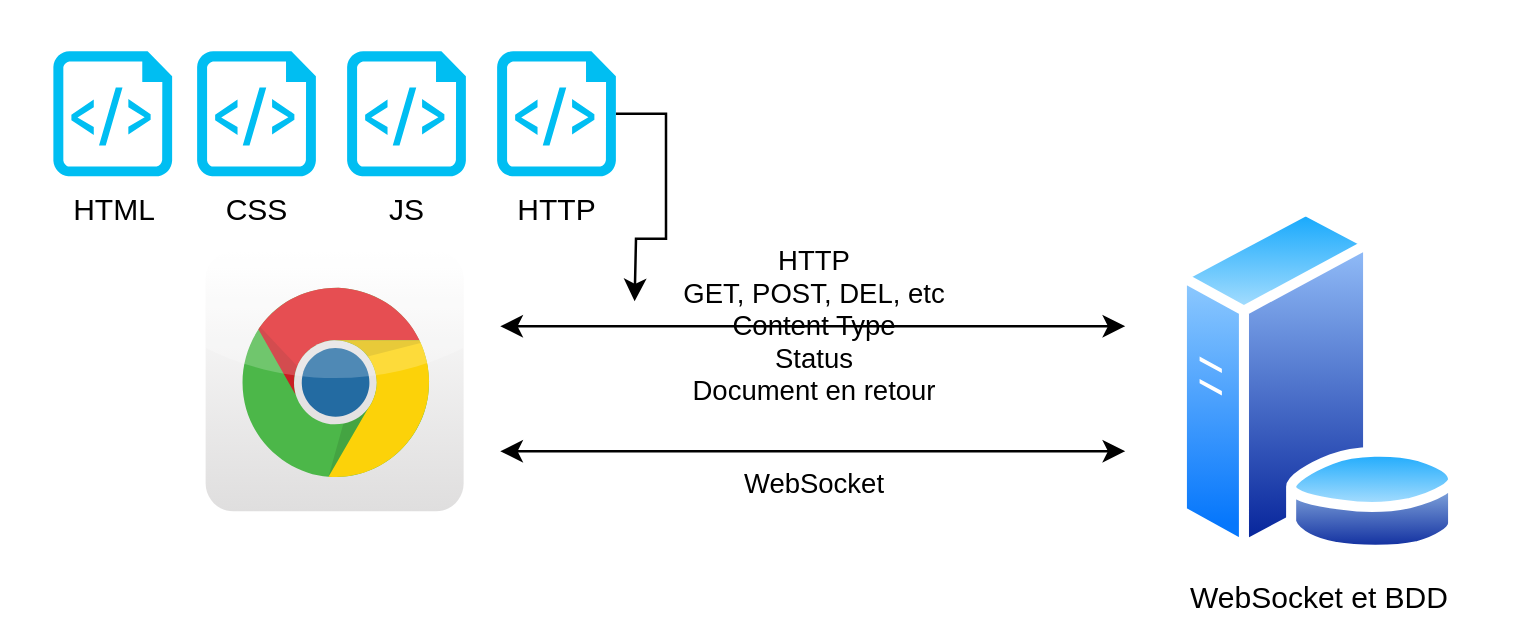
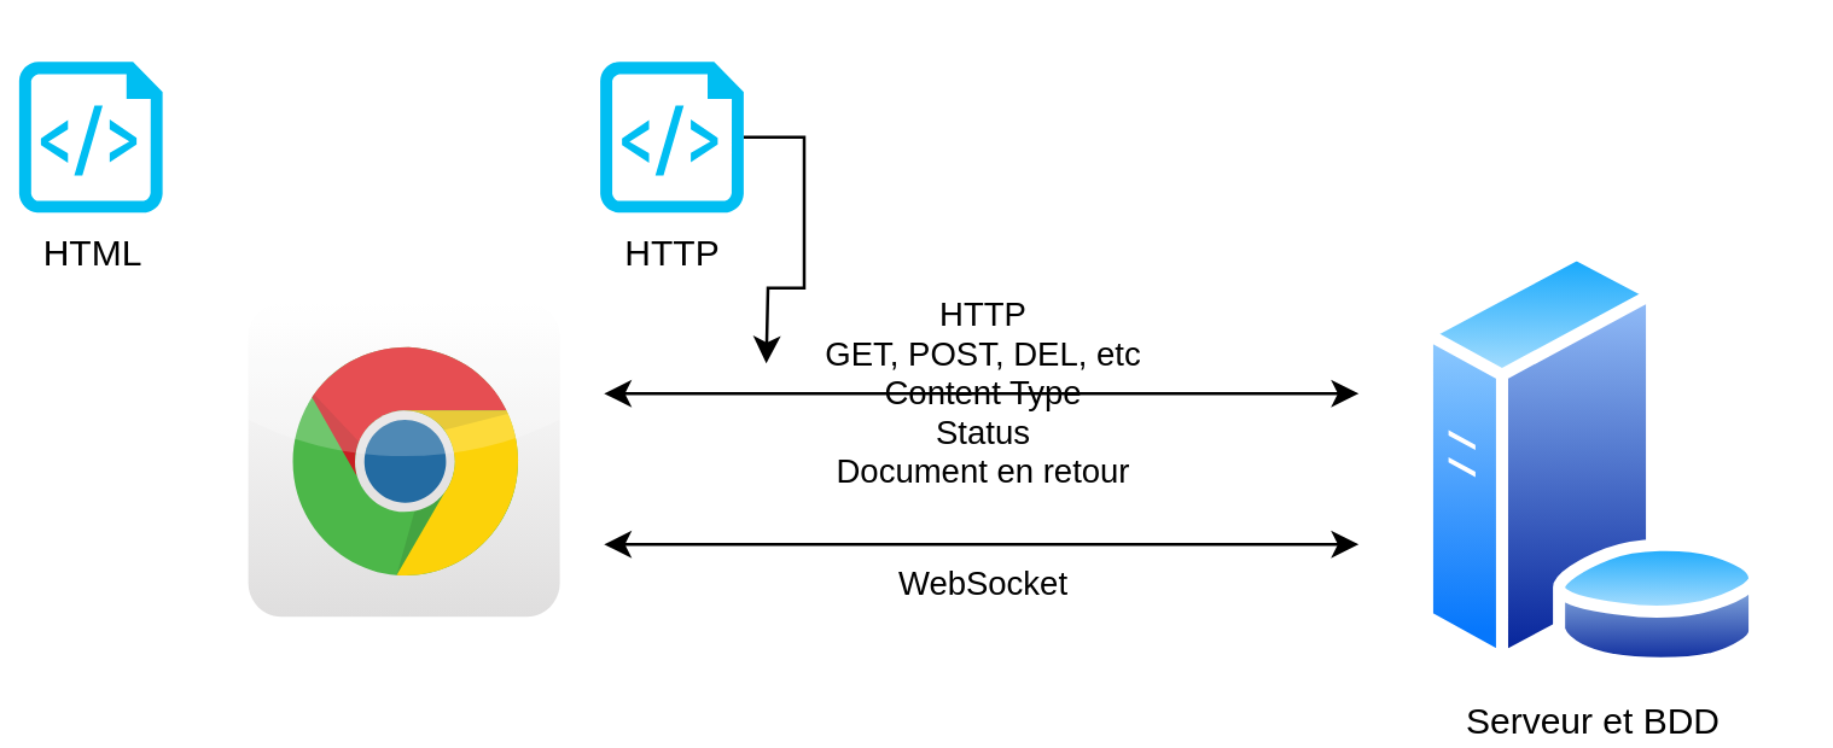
- <mxCell id="4" value="HTML" style="verticalLabelPosition=bottom;html=1;verticalAlign=top;align=center;strokeColor=none;fillColor=#00BEF2;shape=mxgraph.azure.script_file;pointerEvents=1;labelBackgroundColor=none;fontColor=#000000;" vertex="1" parent="1"><mxGeometry x="20.75" y="20" width="47.5" height="50" as="geometry" /></mxCell>
+ <mxCell id="4" value="HTML" style="verticalLabelPosition=bottom;html=1;verticalAlign=top;align=center;strokeColor=none;fillColor=#00BEF2;shape=mxgraph.azure.script_file;pointerEvents=1;labelBackgroundColor=none;fontColor=#000000;" vertex="1" parent="1"><mxGeometry x="5.75" y="20" width="47.5" height="50" as="geometry" /></mxCell>
- <mxCell id="5" value="CSS" style="verticalLabelPosition=bottom;html=1;verticalAlign=top;align=center;strokeColor=none;fillColor=#00BEF2;shape=mxgraph.azure.script_file;pointerEvents=1;labelBackgroundColor=none;fontColor=#000000;" vertex="1" parent="1"><mxGeometry x="78.25" y="20" width="47.5" height="50" as="geometry" /></mxCell>
- <mxCell id="6" value="JS" style="verticalLabelPosition=bottom;html=1;verticalAlign=top;align=center;strokeColor=none;fillColor=#00BEF2;shape=mxgraph.azure.script_file;pointerEvents=1;labelBackgroundColor=none;fontColor=#000000;" vertex="1" parent="1"><mxGeometry x="138.25" y="20" width="47.5" height="50" as="geometry" /></mxCell>
- <mxCell id="3" value="WebSocket et BDD" style="image;aspect=fixed;perimeter=ellipsePerimeter;html=1;align=center;shadow=0;dashed=0;spacingTop=3;image=img/lib/active_directory/database_server.svg;labelBackgroundColor=none;fontColor=#000000;" vertex="1" parent="1"><mxGeometry x="469.5" y="82" width="114.8" height="140" as="geometry" /></mxCell>
+ <mxCell id="3" value="Serveur et BDD" style="image;aspect=fixed;perimeter=ellipsePerimeter;html=1;align=center;shadow=0;dashed=0;spacingTop=3;image=img/lib/active_directory/database_server.svg;labelBackgroundColor=none;fontColor=#000000;" vertex="1" parent="1"><mxGeometry x="469.5" y="82" width="114.8" height="140" as="geometry" /></mxCell>
